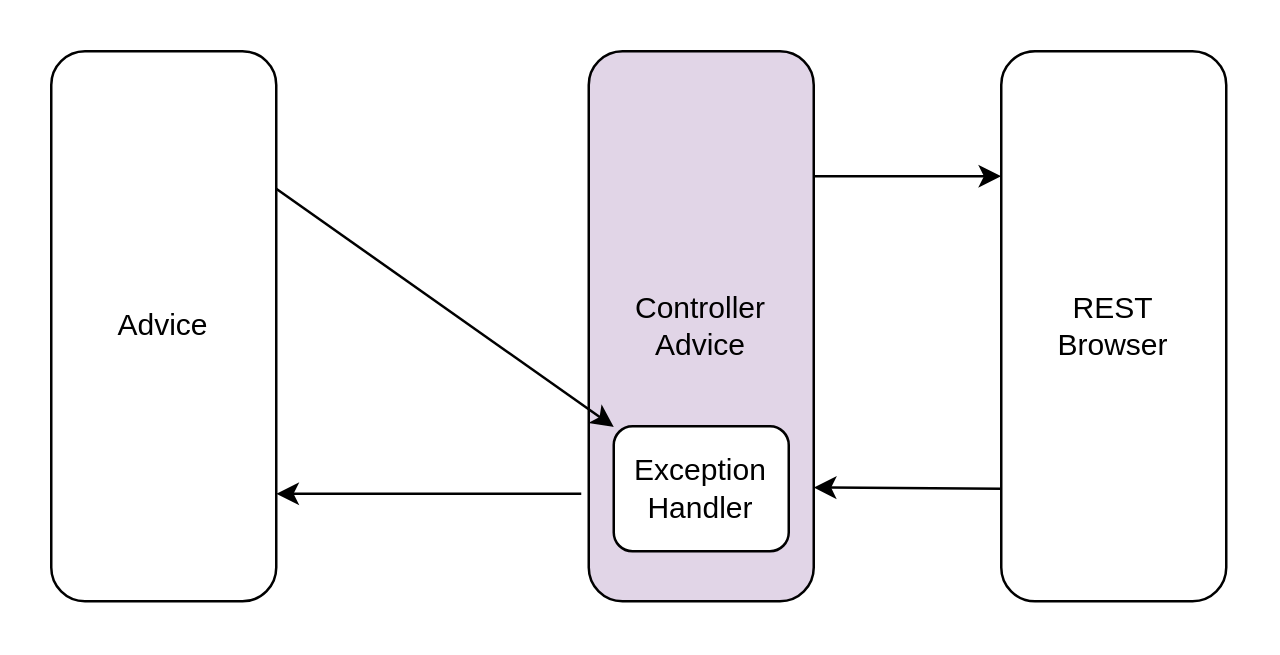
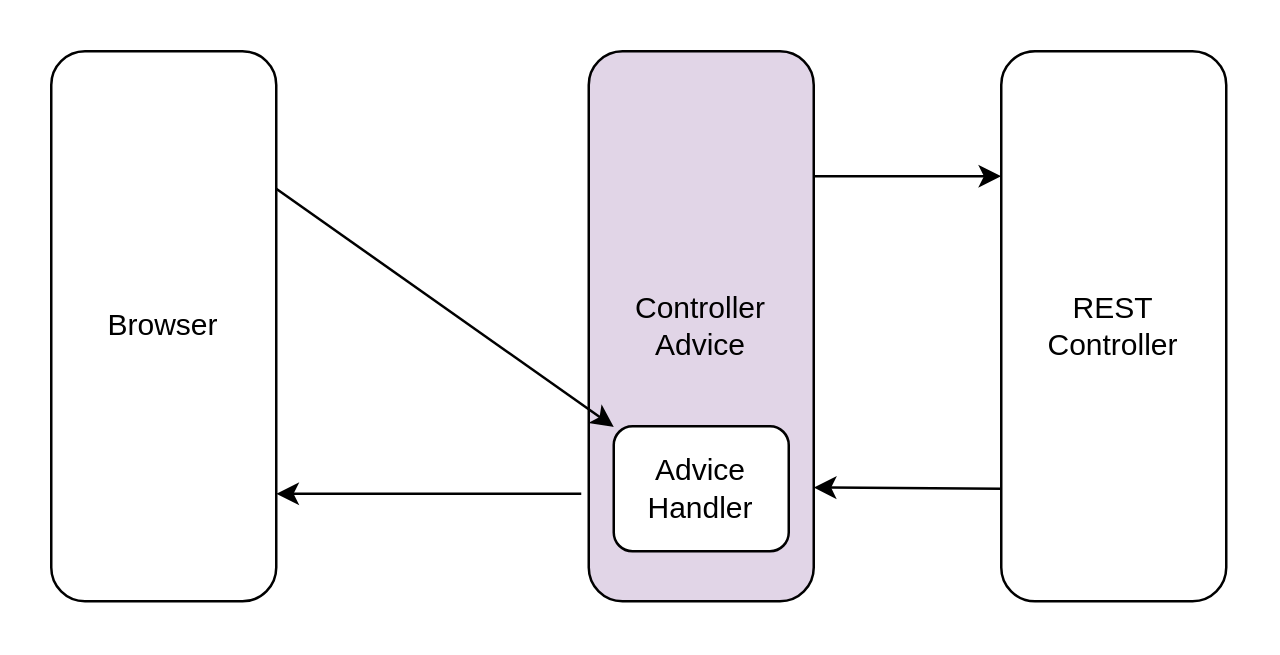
- <mxCell id="2" value="Advice" style="rounded=1;whiteSpace=wrap;html=1;" vertex="1" parent="1"><mxGeometry x="20" y="20" width="90" height="220" as="geometry" /></mxCell>
+ <mxCell id="2" value="Browser" style="rounded=1;whiteSpace=wrap;html=1;" vertex="1" parent="1"><mxGeometry x="20" y="20" width="90" height="220" as="geometry" /></mxCell>
- <mxCell id="4" value="REST&lt;br&gt;Browser" style="rounded=1;whiteSpace=wrap;html=1;" vertex="1" parent="1"><mxGeometry x="400" y="20" width="90" height="220" as="geometry" /></mxCell>
+ <mxCell id="4" value="REST&lt;br&gt;Controller" style="rounded=1;whiteSpace=wrap;html=1;" vertex="1" parent="1"><mxGeometry x="400" y="20" width="90" height="220" as="geometry" /></mxCell>
- <mxCell id="5" value="Exception&lt;br&gt;Handler" style="rounded=1;whiteSpace=wrap;html=1;" vertex="1" parent="1"><mxGeometry x="245" y="170" width="70" height="50" as="geometry" /></mxCell>
+ <mxCell id="5" value="Advice&lt;br&gt;Handler" style="rounded=1;whiteSpace=wrap;html=1;" vertex="1" parent="1"><mxGeometry x="245" y="170" width="70" height="50" as="geometry" /></mxCell>
